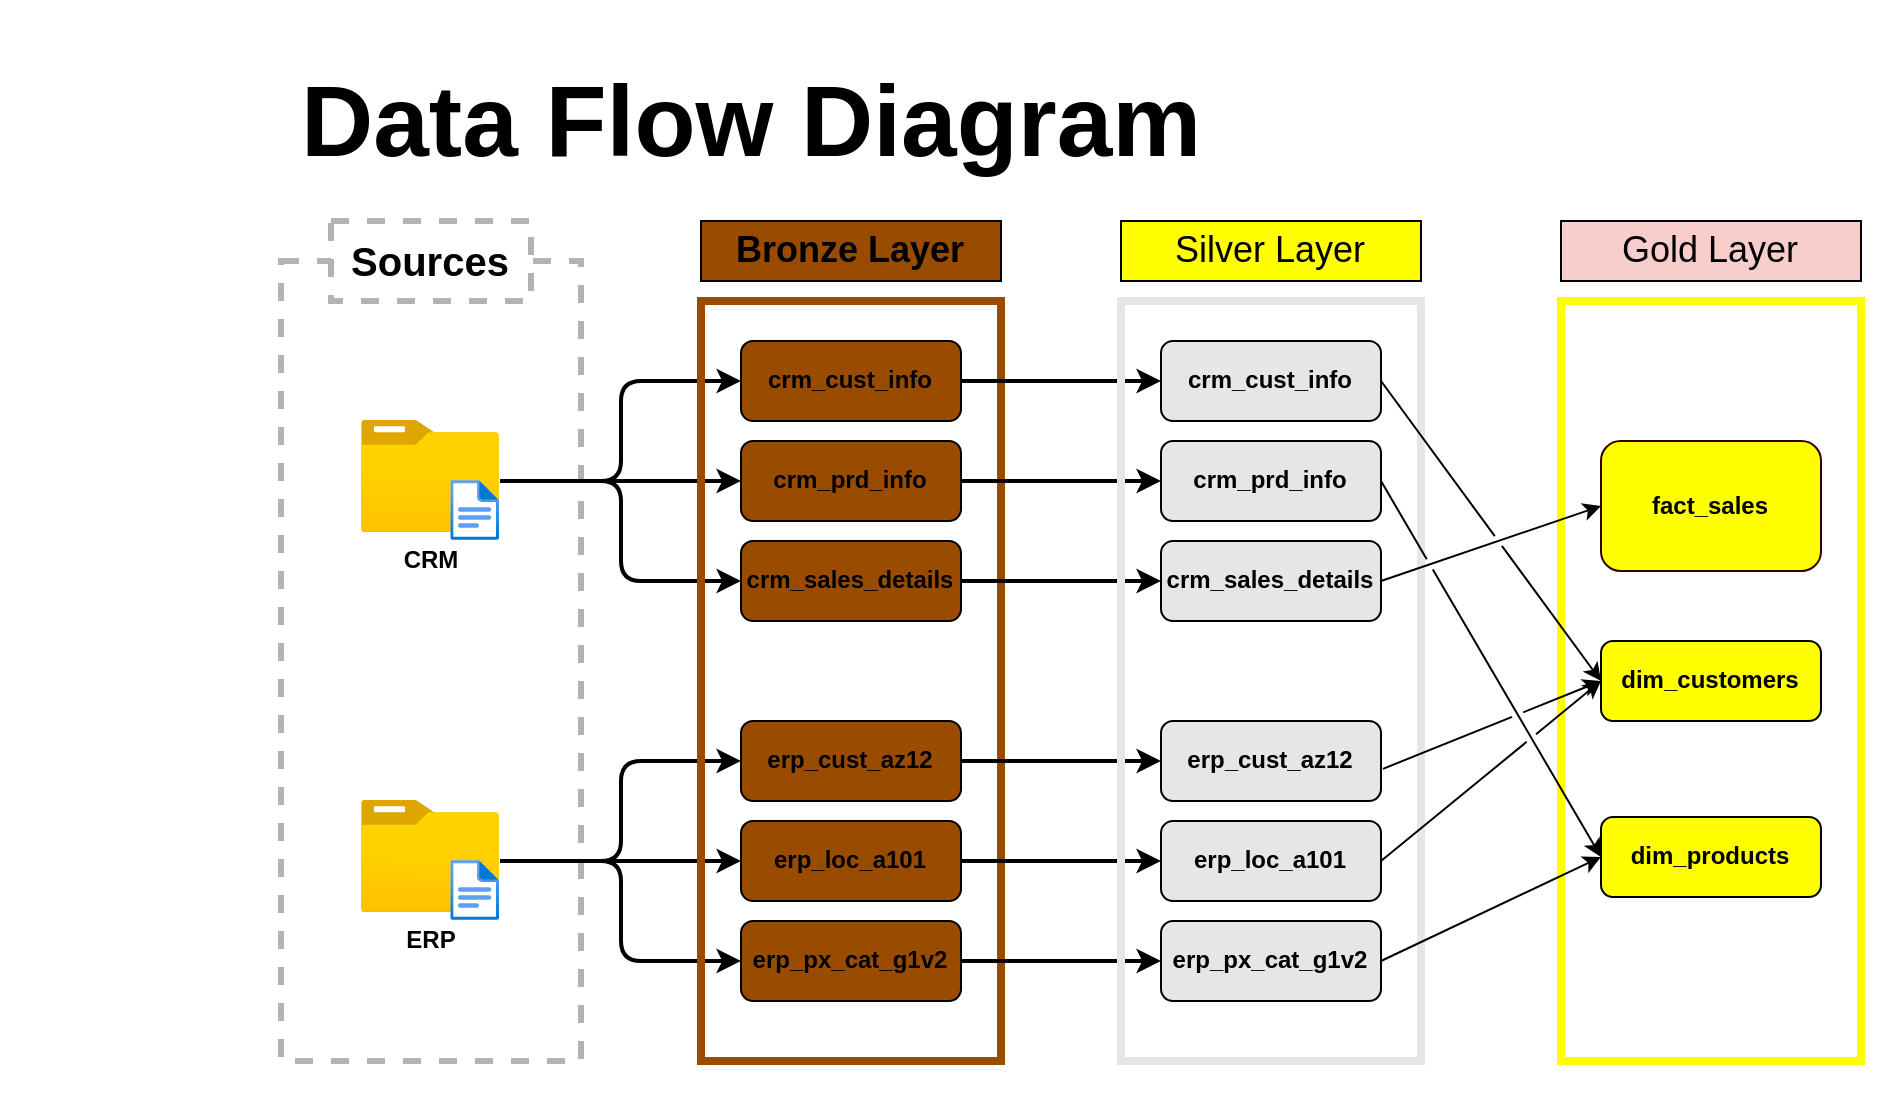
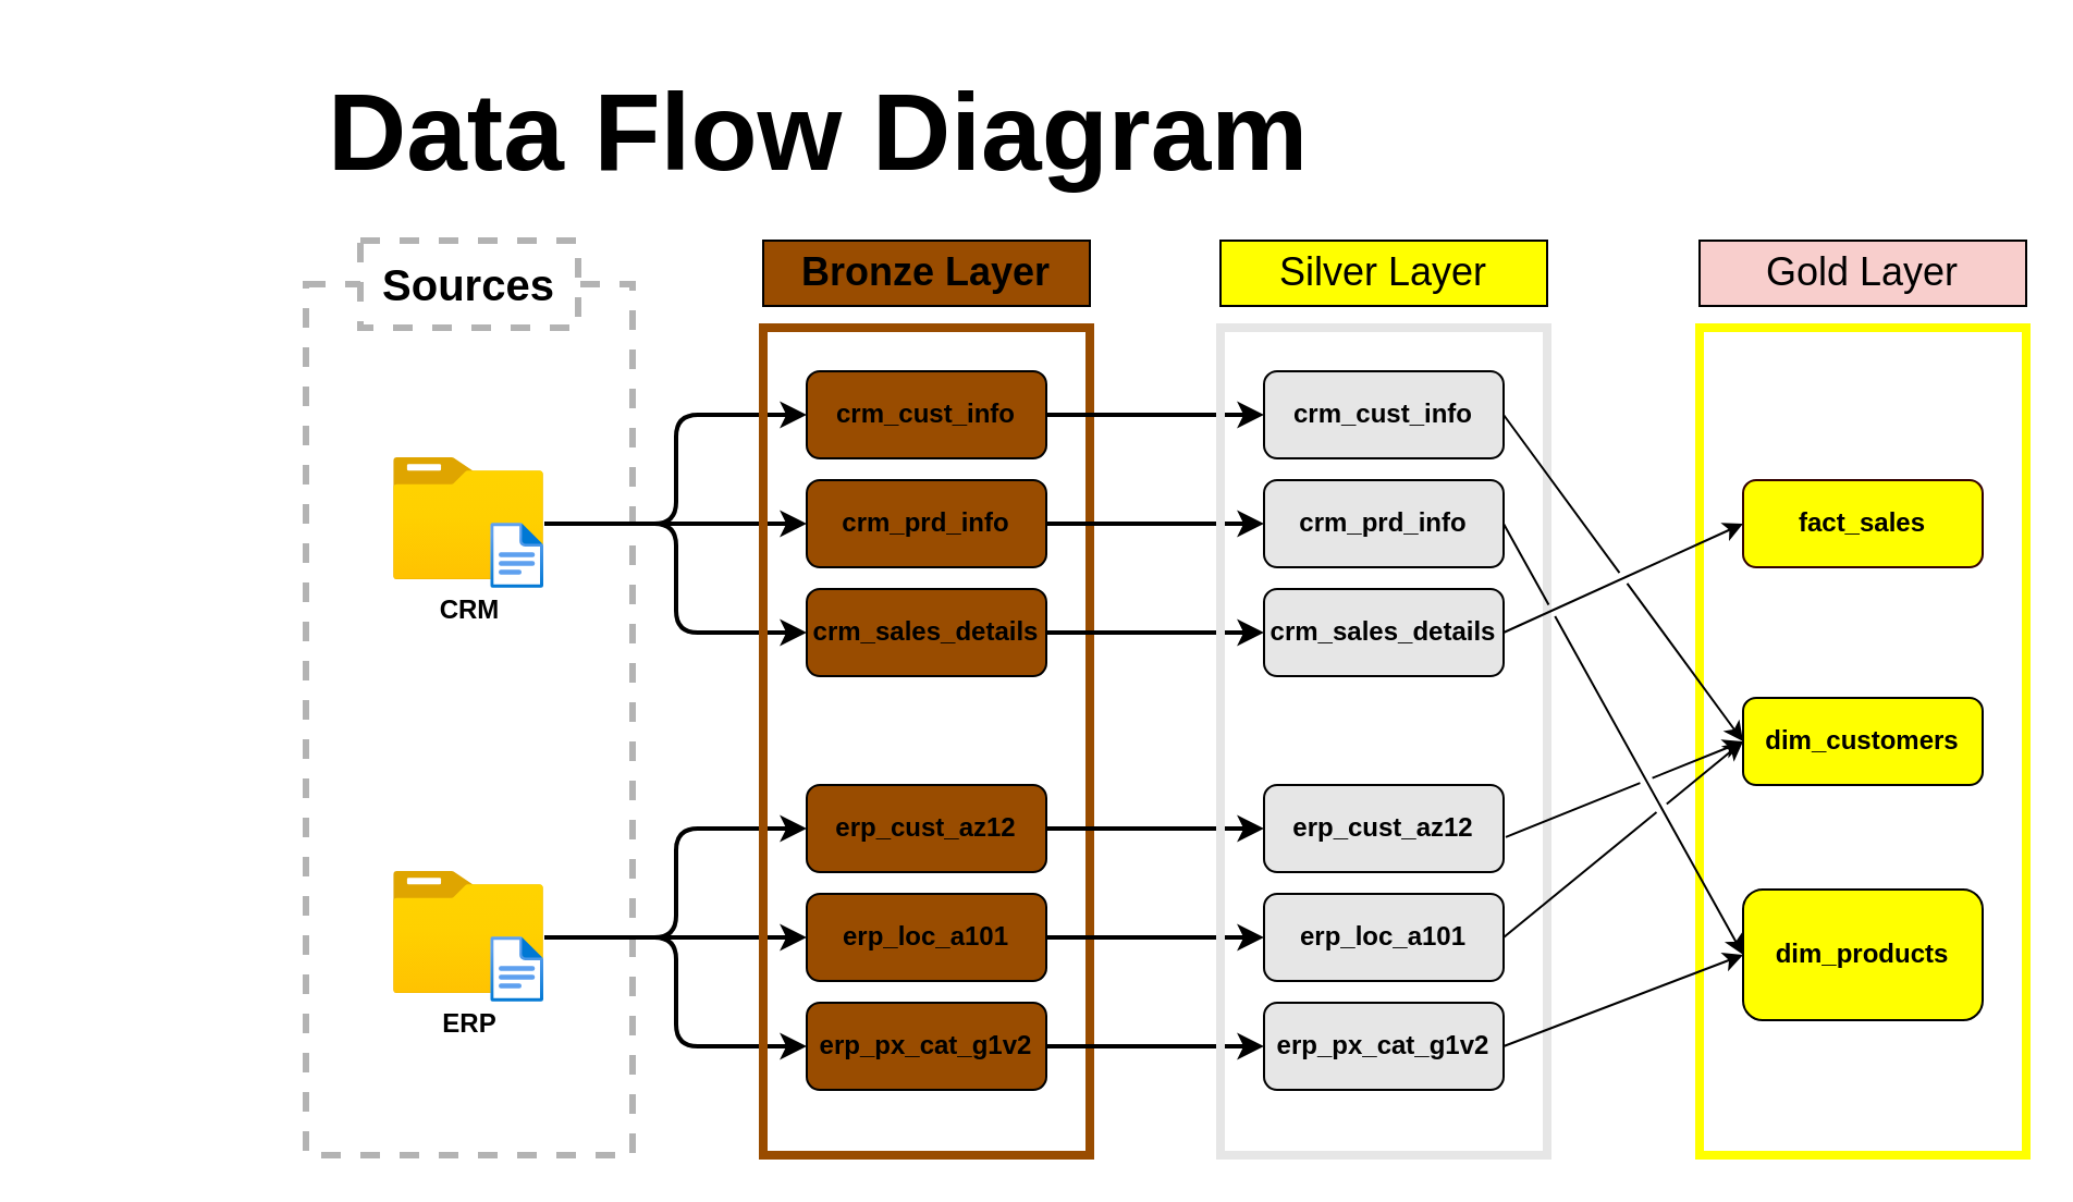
- <mxCell id="39" value="fact_sales" style="rounded=1;whiteSpace=wrap;html=1;fillColor=#FFFF00;fontStyle=1;strokeColor=#330000;" vertex="1" parent="1"><mxGeometry x="800" y="220" width="110" height="65" as="geometry" /></mxCell>
+ <mxCell id="39" value="fact_sales" style="rounded=1;whiteSpace=wrap;html=1;fillColor=#FFFF00;fontStyle=1;strokeColor=#330000;" vertex="1" parent="1"><mxGeometry x="800" y="220" width="110" height="40" as="geometry" /></mxCell>
- <mxCell id="41" value="dim_products" style="rounded=1;whiteSpace=wrap;html=1;fillColor=#FFFF00;fontStyle=1" vertex="1" parent="1"><mxGeometry x="800" y="408" width="110" height="40" as="geometry" /></mxCell>
+ <mxCell id="41" value="dim_products" style="rounded=1;whiteSpace=wrap;html=1;fillColor=#FFFF00;fontStyle=1" vertex="1" parent="1"><mxGeometry x="800" y="408" width="110" height="60" as="geometry" /></mxCell>
